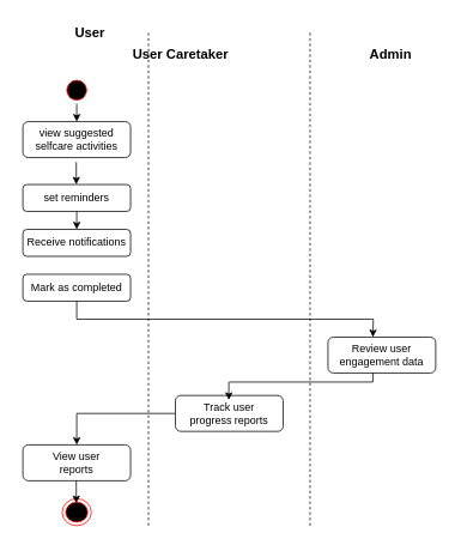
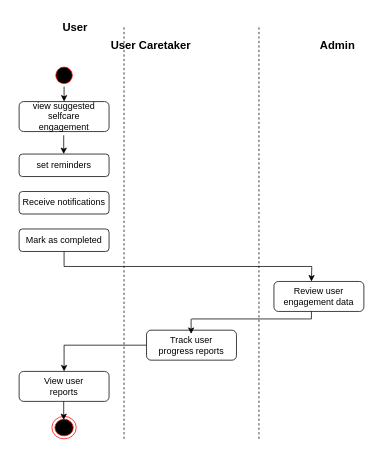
- <mxCell id="27" value="&lt;font style=&quot;font-size: 15px;&quot;&gt;&lt;b&gt;Admin&lt;/b&gt;&lt;/font&gt;" style="text;html=1;align=center;verticalAlign=middle;whiteSpace=wrap;rounded=0;" vertex="1" parent="1"><mxGeometry x="405" width="60" height="30" as="geometry" y="45" /></mxCell>
+ <mxCell id="27" value="&lt;font style=&quot;font-size: 15px;&quot;&gt;&lt;b&gt;Admin&lt;/b&gt;&lt;/font&gt;" style="text;html=1;align=center;verticalAlign=middle;whiteSpace=wrap;rounded=0;" vertex="1" parent="1"><mxGeometry x="420" y="45" width="60" height="30" as="geometry" /></mxCell>
- <mxCell id="12" value="view suggested selfcare activities" style="text;html=1;align=center;verticalAlign=middle;whiteSpace=wrap;rounded=0;" parent="1" vertex="1"><mxGeometry x="35" y="140" width="100" height="30" as="geometry" /></mxCell>
+ <mxCell id="12" value="view suggested selfcare engagement" style="text;html=1;align=center;verticalAlign=middle;whiteSpace=wrap;rounded=0;" parent="1" vertex="1"><mxGeometry x="35" y="140" width="100" height="30" as="geometry" /></mxCell>
- <mxCell id="13" style="edgeStyle=orthogonalEdgeStyle;rounded=0;orthogonalLoop=1;jettySize=auto;html=1;exitX=0.5;exitY=1;exitDx=0;exitDy=0;entryX=0.5;entryY=0;entryDx=0;entryDy=0;" edge="1" parent="1" source="14" target="15"><mxGeometry relative="1" as="geometry" /></mxCell>
